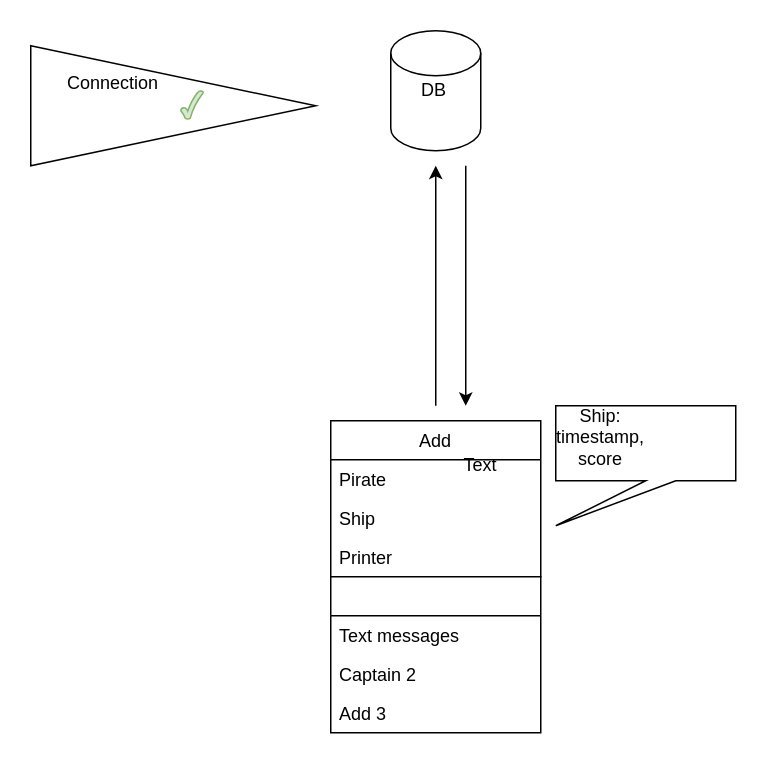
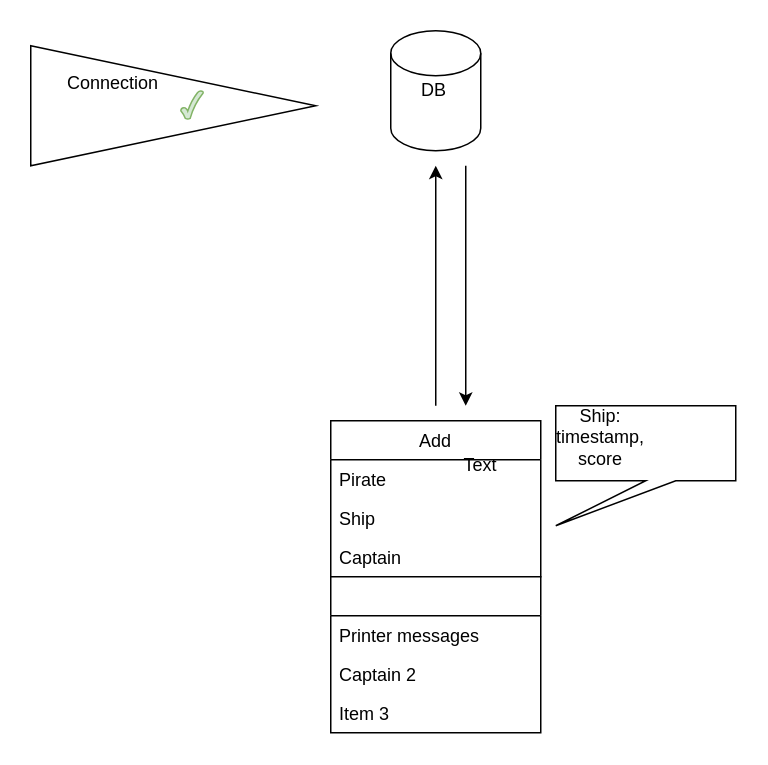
- <mxCell id="8" value="Printer" style="text;strokeColor=none;fillColor=none;align=left;verticalAlign=top;spacingLeft=4;spacingRight=4;overflow=hidden;rotatable=0;points=[[0,0.5],[1,0.5]];portConstraint=eastwest;" vertex="1" parent="5"><mxGeometry y="78" width="140" height="26" as="geometry" /></mxCell>
+ <mxCell id="8" value="Captain" style="text;strokeColor=none;fillColor=none;align=left;verticalAlign=top;spacingLeft=4;spacingRight=4;overflow=hidden;rotatable=0;points=[[0,0.5],[1,0.5]];portConstraint=eastwest;" vertex="1" parent="5"><mxGeometry y="78" width="140" height="26" as="geometry" /></mxCell>
- <mxCell id="15" value="Text messages" style="text;strokeColor=none;fillColor=none;align=left;verticalAlign=top;spacingLeft=4;spacingRight=4;overflow=hidden;rotatable=0;points=[[0,0.5],[1,0.5]];portConstraint=eastwest;" vertex="1" parent="14"><mxGeometry y="26" width="140" height="26" as="geometry" /></mxCell>
+ <mxCell id="15" value="Printer messages" style="text;strokeColor=none;fillColor=none;align=left;verticalAlign=top;spacingLeft=4;spacingRight=4;overflow=hidden;rotatable=0;points=[[0,0.5],[1,0.5]];portConstraint=eastwest;" vertex="1" parent="14"><mxGeometry y="26" width="140" height="26" as="geometry" /></mxCell>
- <mxCell id="17" value="Add 3" style="text;strokeColor=none;fillColor=none;align=left;verticalAlign=top;spacingLeft=4;spacingRight=4;overflow=hidden;rotatable=0;points=[[0,0.5],[1,0.5]];portConstraint=eastwest;" vertex="1" parent="14"><mxGeometry y="78" width="140" height="26" as="geometry" /></mxCell>
+ <mxCell id="17" value="Item 3" style="text;strokeColor=none;fillColor=none;align=left;verticalAlign=top;spacingLeft=4;spacingRight=4;overflow=hidden;rotatable=0;points=[[0,0.5],[1,0.5]];portConstraint=eastwest;" vertex="1" parent="14"><mxGeometry y="78" width="140" height="26" as="geometry" /></mxCell>
